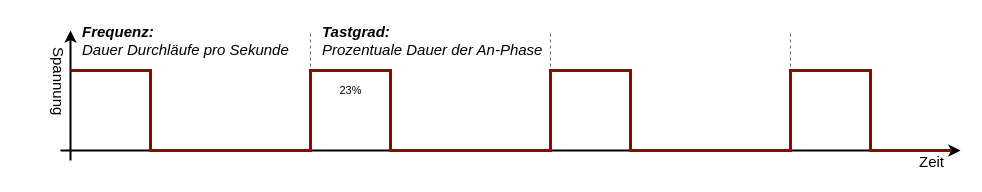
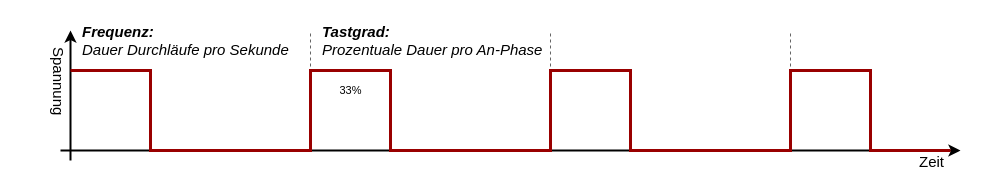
- <mxCell id="11" value="&lt;div style=&quot;font-size: 15px&quot;&gt;&lt;b style=&quot;font-size: 15px&quot;&gt;Tastgrad:&lt;/b&gt;&lt;br&gt;&lt;/div&gt;&lt;div style=&quot;font-size: 15px&quot;&gt;Prozentuale Dauer der An-Phase&lt;/div&gt;" style="text;html=1;resizable=0;points=[];autosize=1;align=left;verticalAlign=top;spacingTop=-4;fontSize=15;fontStyle=2" parent="1" vertex="1"><mxGeometry x="320" y="20" width="230" height="40" as="geometry" /></mxCell>
+ <mxCell id="11" value="&lt;div style=&quot;font-size: 15px&quot;&gt;&lt;b style=&quot;font-size: 15px&quot;&gt;Tastgrad:&lt;/b&gt;&lt;br&gt;&lt;/div&gt;&lt;div style=&quot;font-size: 15px&quot;&gt;Prozentuale Dauer pro An-Phase&lt;/div&gt;" style="text;html=1;resizable=0;points=[];autosize=1;align=left;verticalAlign=top;spacingTop=-4;fontSize=15;fontStyle=2" parent="1" vertex="1"><mxGeometry x="320" y="20" width="230" height="40" as="geometry" /></mxCell>
- <mxCell id="12" value="23%" style="text;html=1;resizable=0;points=[];autosize=1;align=center;verticalAlign=top;spacingTop=-4;fontSize=11;" parent="1" vertex="1"><mxGeometry x="330" y="81" width="40" height="10" as="geometry" /></mxCell>
+ <mxCell id="12" value="33%" style="text;html=1;resizable=0;points=[];autosize=1;align=center;verticalAlign=top;spacingTop=-4;fontSize=11;" parent="1" vertex="1"><mxGeometry x="330" y="81" width="40" height="10" as="geometry" /></mxCell>
